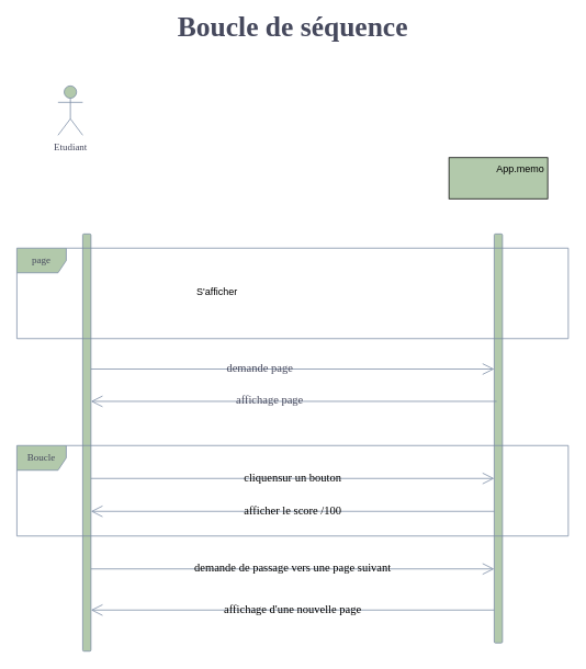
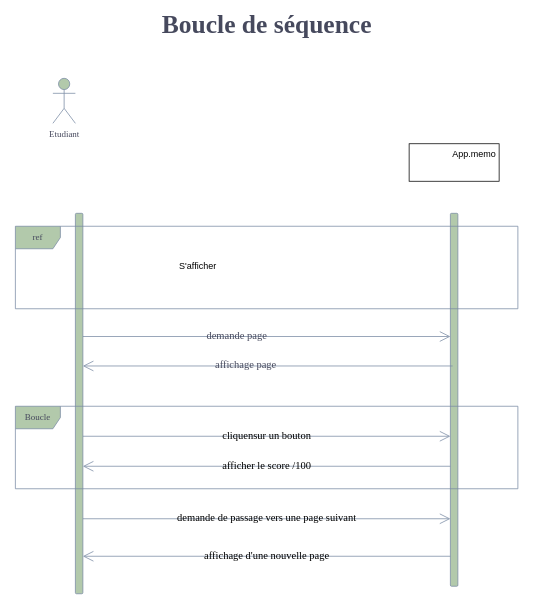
- <mxCell id="13" value="App.memo" style="align=right;verticalAlign=top;spacingRight=2;whiteSpace=wrap;html=1;fillColor=#b2c9ab;" parent="1" vertex="1"><mxGeometry x="545" y="191" width="120" height="50" as="geometry" /></mxCell>
+ <mxCell id="13" value="App.memo" style="align=right;verticalAlign=top;spacingRight=2;whiteSpace=wrap;html=1;" parent="1" vertex="1"><mxGeometry x="545" y="191" width="120" height="50" as="geometry" /></mxCell>
- <mxCell id="6" value="page" style="shape=umlFrame;whiteSpace=wrap;html=1;pointerEvents=0;strokeColor=#788AA3;fontColor=#46495D;fillColor=#B2C9AB;fontFamily=Bangers;fontSource=https%3A%2F%2Ffonts.googleapis.com%2Fcss%3Ffamily%3DBangers;labelBorderColor=none;" parent="1" vertex="1"><mxGeometry x="20" y="301" width="670" height="110" as="geometry" /></mxCell>
+ <mxCell id="6" value="ref" style="shape=umlFrame;whiteSpace=wrap;html=1;pointerEvents=0;strokeColor=#788AA3;fontColor=#46495D;fillColor=#B2C9AB;fontFamily=Bangers;fontSource=https%3A%2F%2Ffonts.googleapis.com%2Fcss%3Ffamily%3DBangers;labelBorderColor=none;" parent="1" vertex="1"><mxGeometry x="20" y="301" width="670" height="110" as="geometry" /></mxCell>
